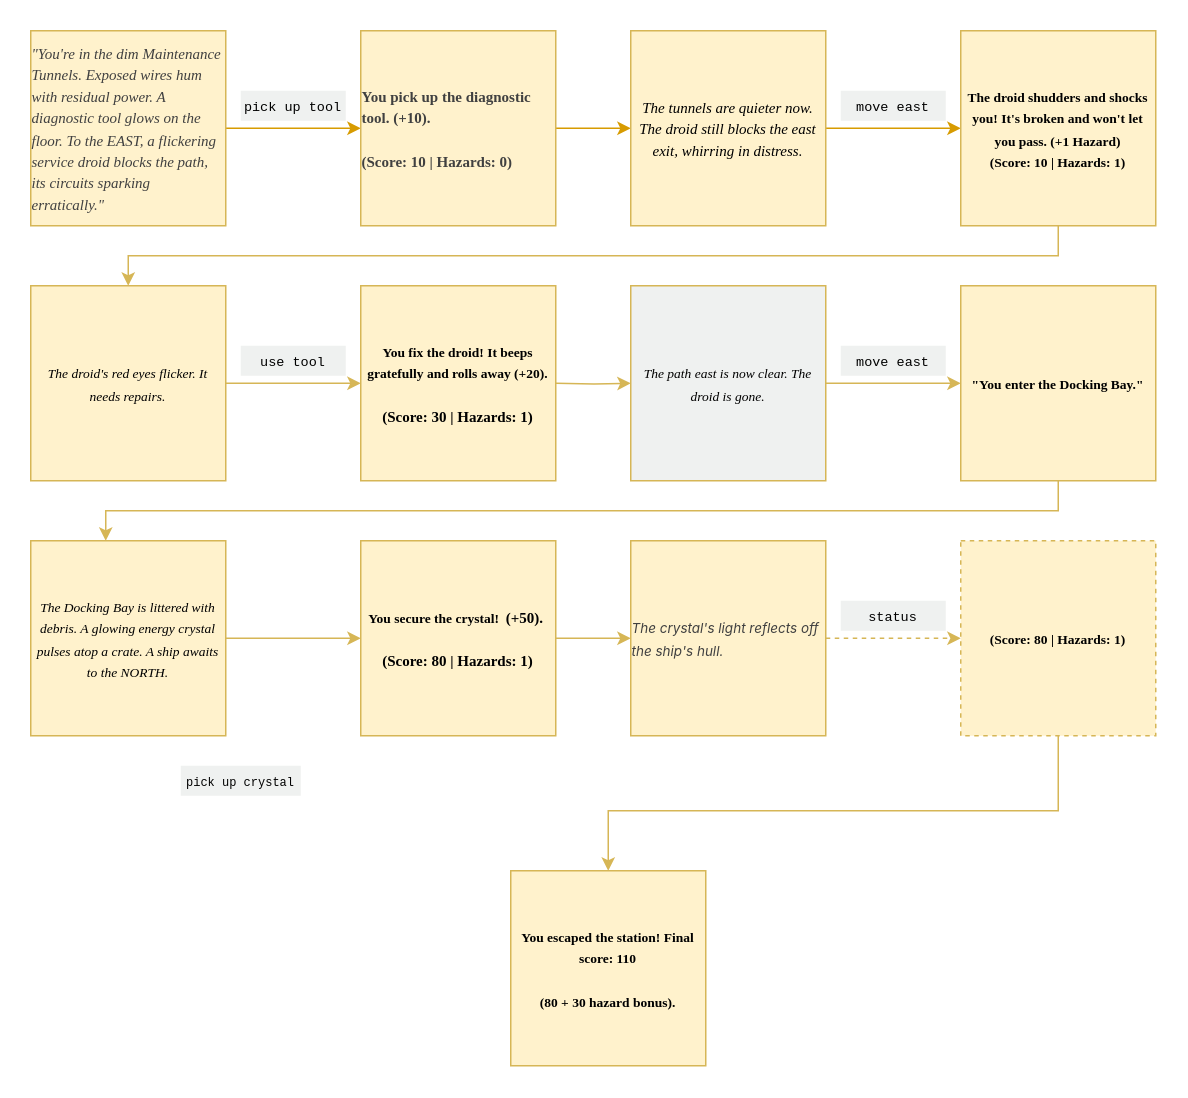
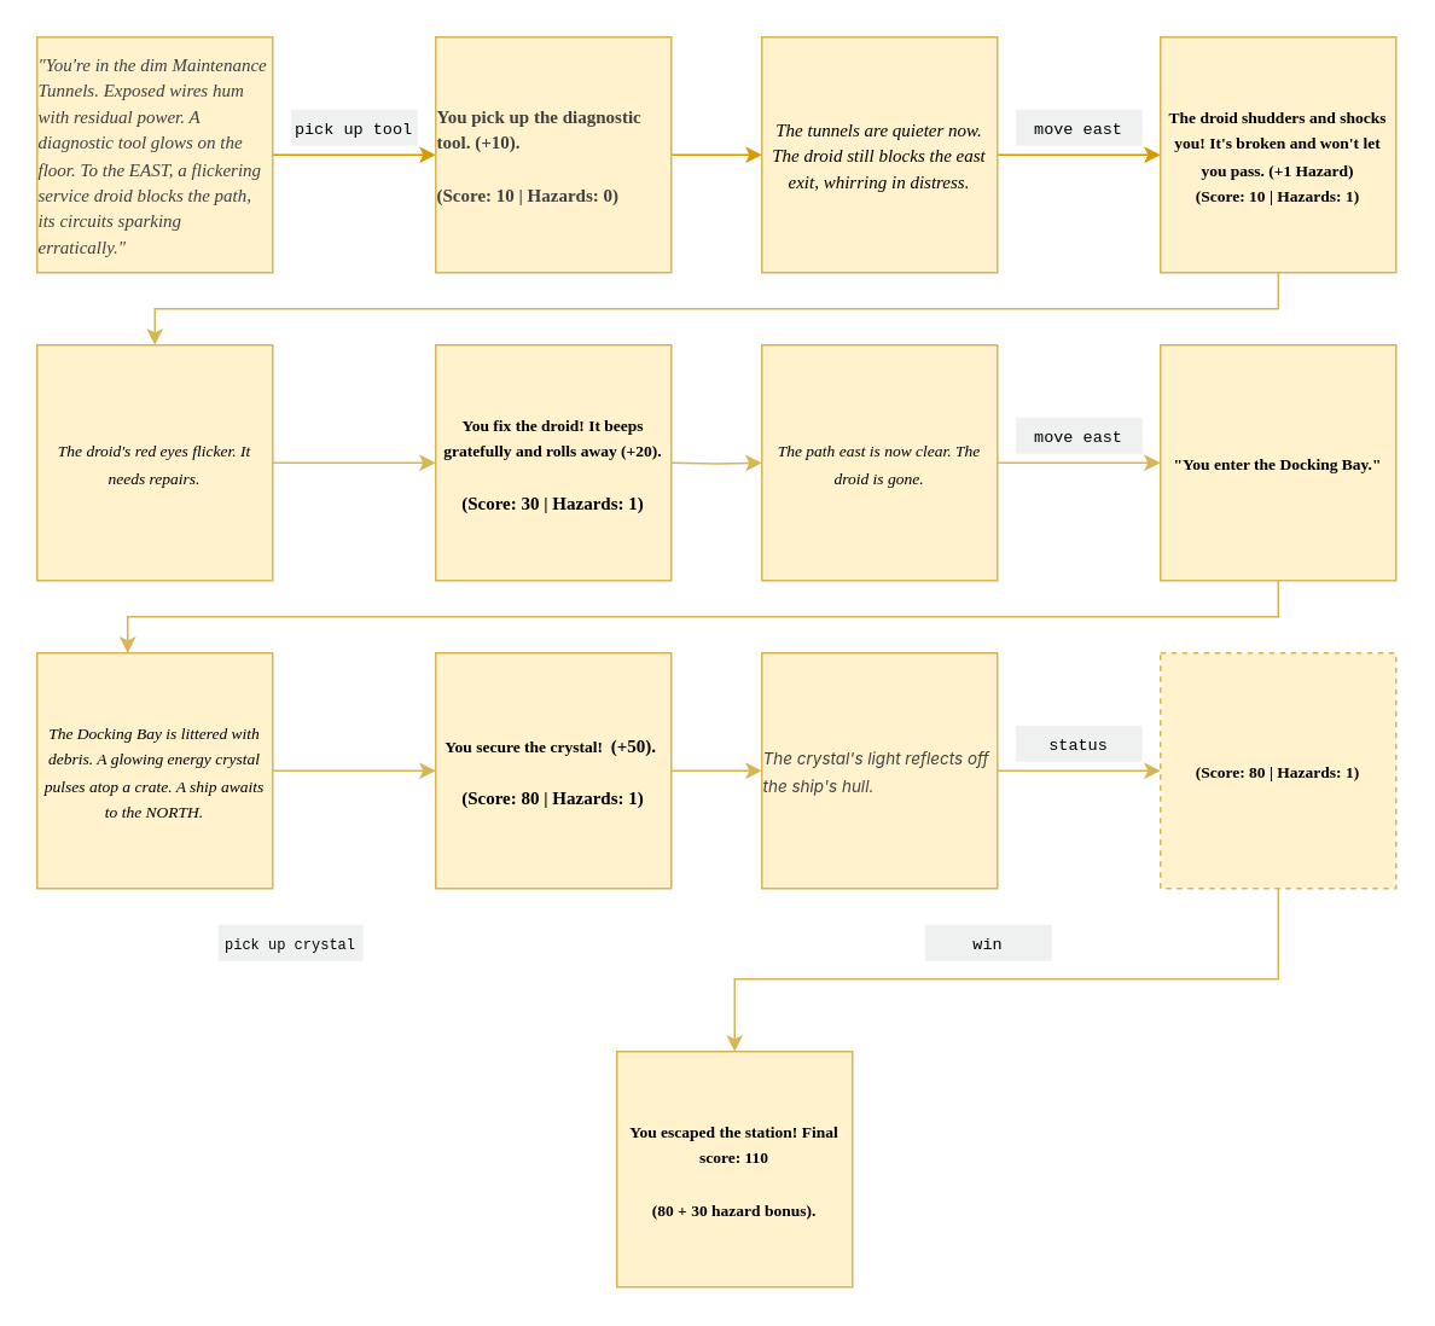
- <mxCell id="14" value="&lt;font face=&quot;Courier New&quot; style=&quot;font-size: 9px;&quot;&gt;use tool&lt;/font&gt;" style="text;html=1;align=center;verticalAlign=middle;whiteSpace=wrap;rounded=0;fillColor=#EFF1F0;" vertex="1" parent="1"><mxGeometry x="160" y="230" width="70" height="20" as="geometry" /></mxCell>
- <mxCell id="18" value="&lt;i&gt;&lt;font face=&quot;quote cj&quot; style=&quot;font-size: 9px;&quot;&gt;The path east is now clear. The droid is gone.&lt;/font&gt;&lt;/i&gt;" style="whiteSpace=wrap;html=1;aspect=fixed;fillColor=#eff1f0;strokeColor=#d6b656;" vertex="1" parent="1"><mxGeometry x="420" y="190" width="130" height="130" as="geometry" /></mxCell>
+ <mxCell id="18" value="&lt;i&gt;&lt;font face=&quot;quote cj&quot; style=&quot;font-size: 9px;&quot;&gt;The path east is now clear. The droid is gone.&lt;/font&gt;&lt;/i&gt;" style="whiteSpace=wrap;html=1;aspect=fixed;fillColor=#fff2cc;strokeColor=#d6b656;" vertex="1" parent="1"><mxGeometry x="420" y="190" width="130" height="130" as="geometry" /></mxCell>
- <mxCell id="27" style="edgeStyle=orthogonalEdgeStyle;rounded=0;orthogonalLoop=1;jettySize=auto;html=1;fillColor=#fff2cc;strokeColor=#d6b656;entryX=0;entryY=0.5;entryDx=0;entryDy=0;dashed=1;" edge="1" parent="1" source="28" target="31"><mxGeometry relative="1" as="geometry"><mxPoint x="630" y="425" as="targetPoint" /></mxGeometry></mxCell>
+ <mxCell id="27" style="edgeStyle=orthogonalEdgeStyle;rounded=0;orthogonalLoop=1;jettySize=auto;html=1;fillColor=#fff2cc;strokeColor=#d6b656;entryX=0;entryY=0.5;entryDx=0;entryDy=0;" edge="1" parent="1" source="28" target="31"><mxGeometry relative="1" as="geometry"><mxPoint x="630" y="425" as="targetPoint" /></mxGeometry></mxCell>
+ <mxCell id="33" value="&lt;font face=&quot;Courier New&quot; style=&quot;font-size: 9px;&quot;&gt;win&lt;/font&gt;" style="text;html=1;align=center;verticalAlign=middle;whiteSpace=wrap;rounded=0;fillColor=#EFF1F0;" vertex="1" parent="1"><mxGeometry x="510" y="510" width="70" height="20" as="geometry" /></mxCell>
